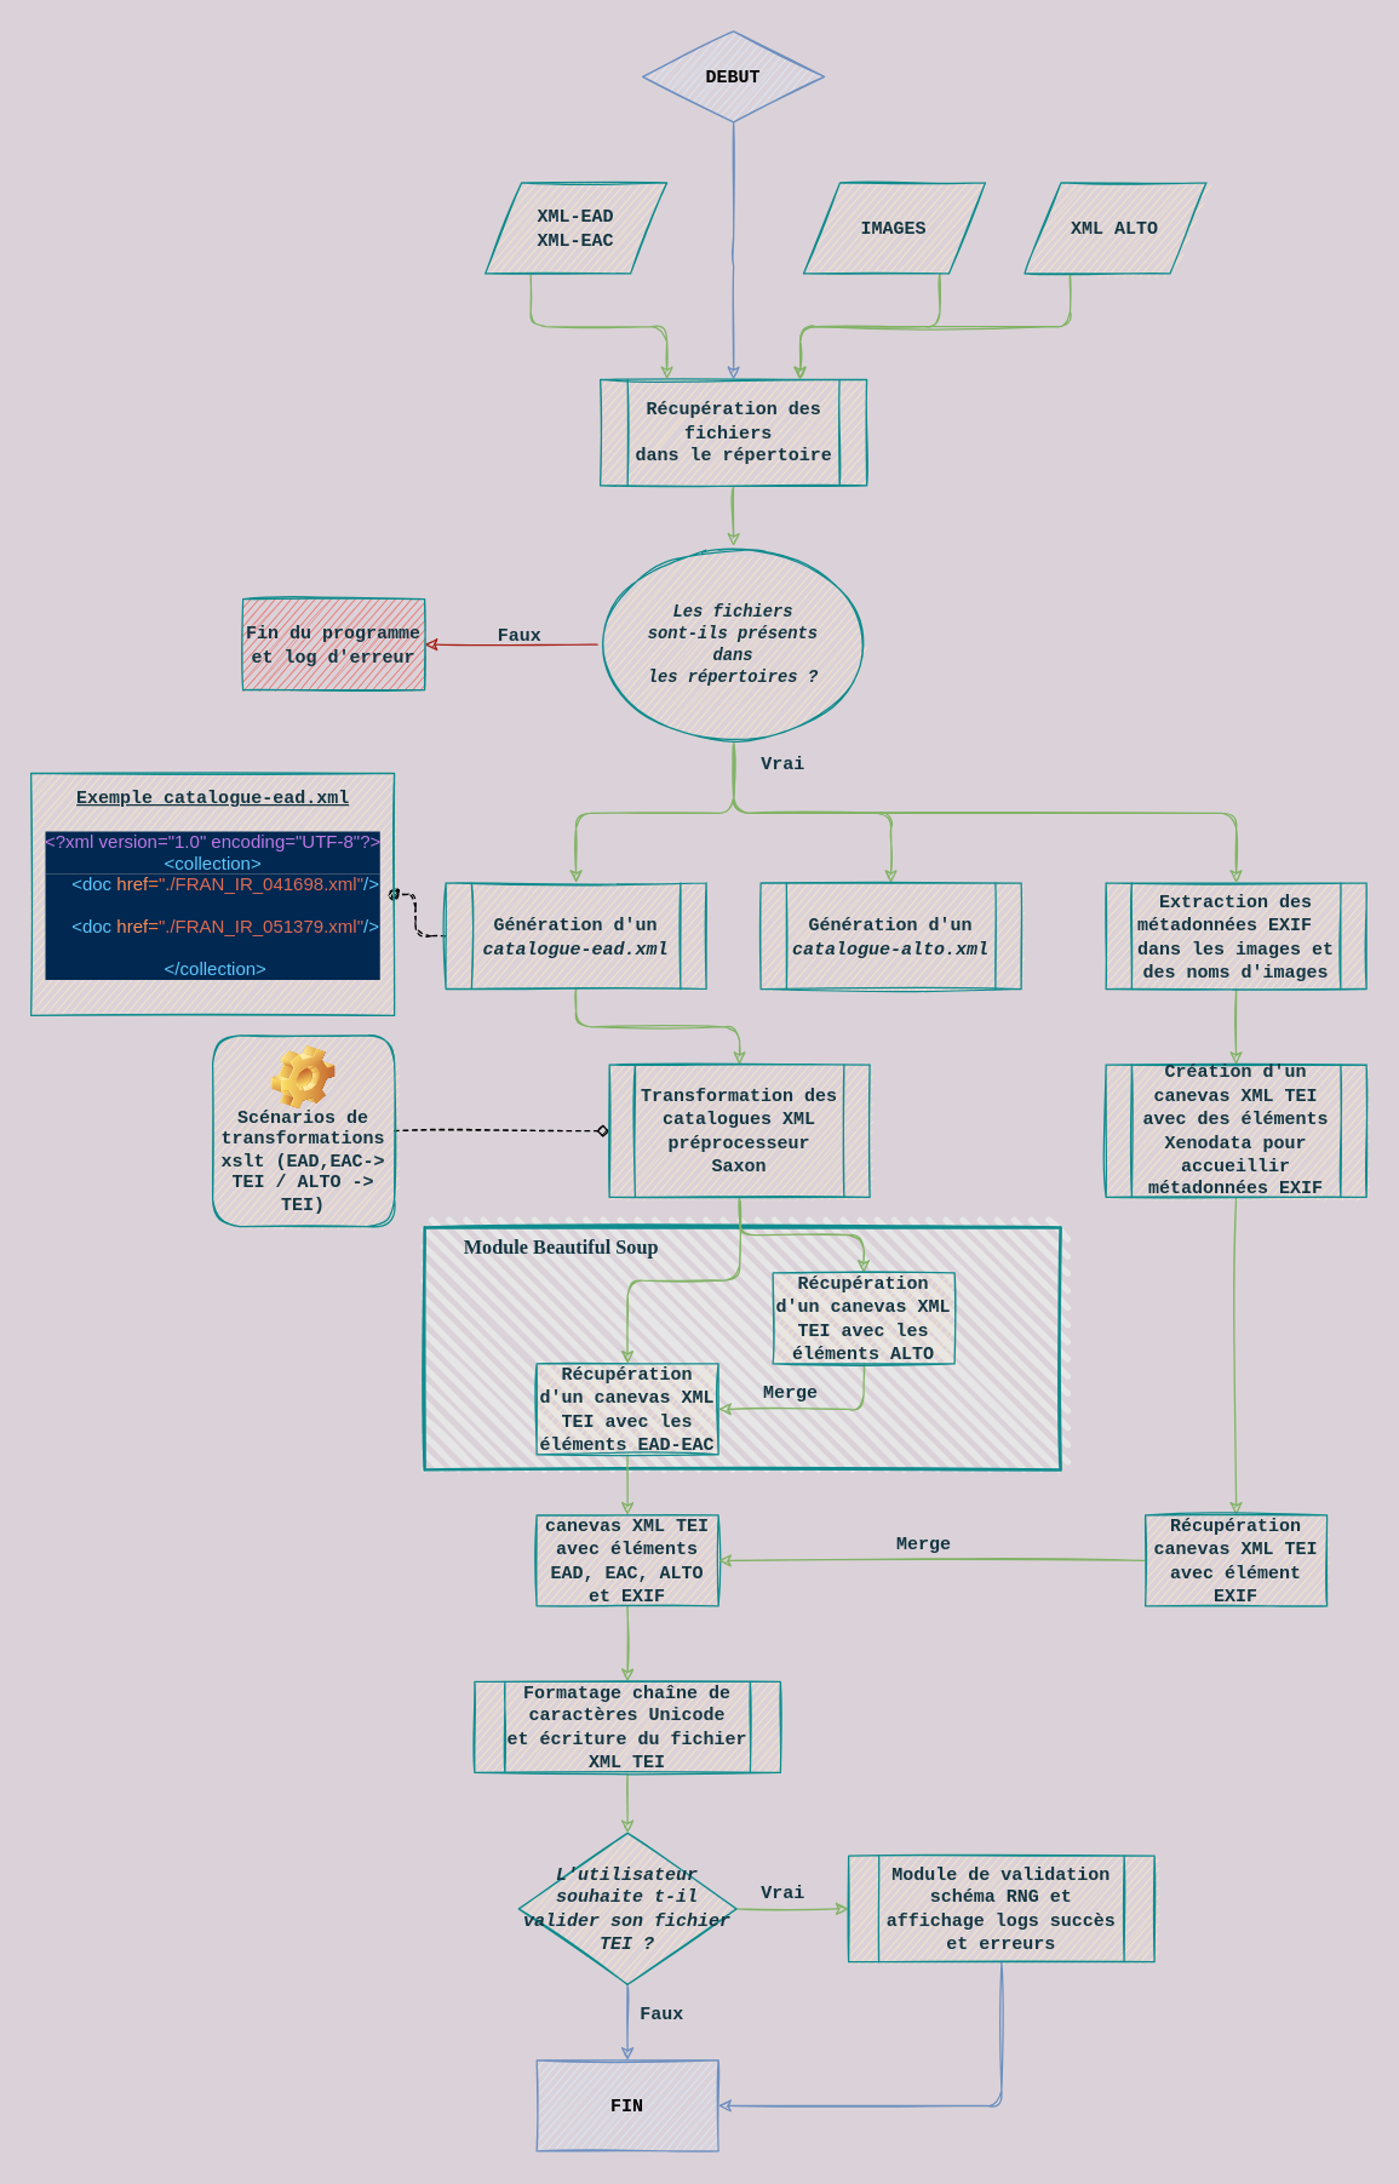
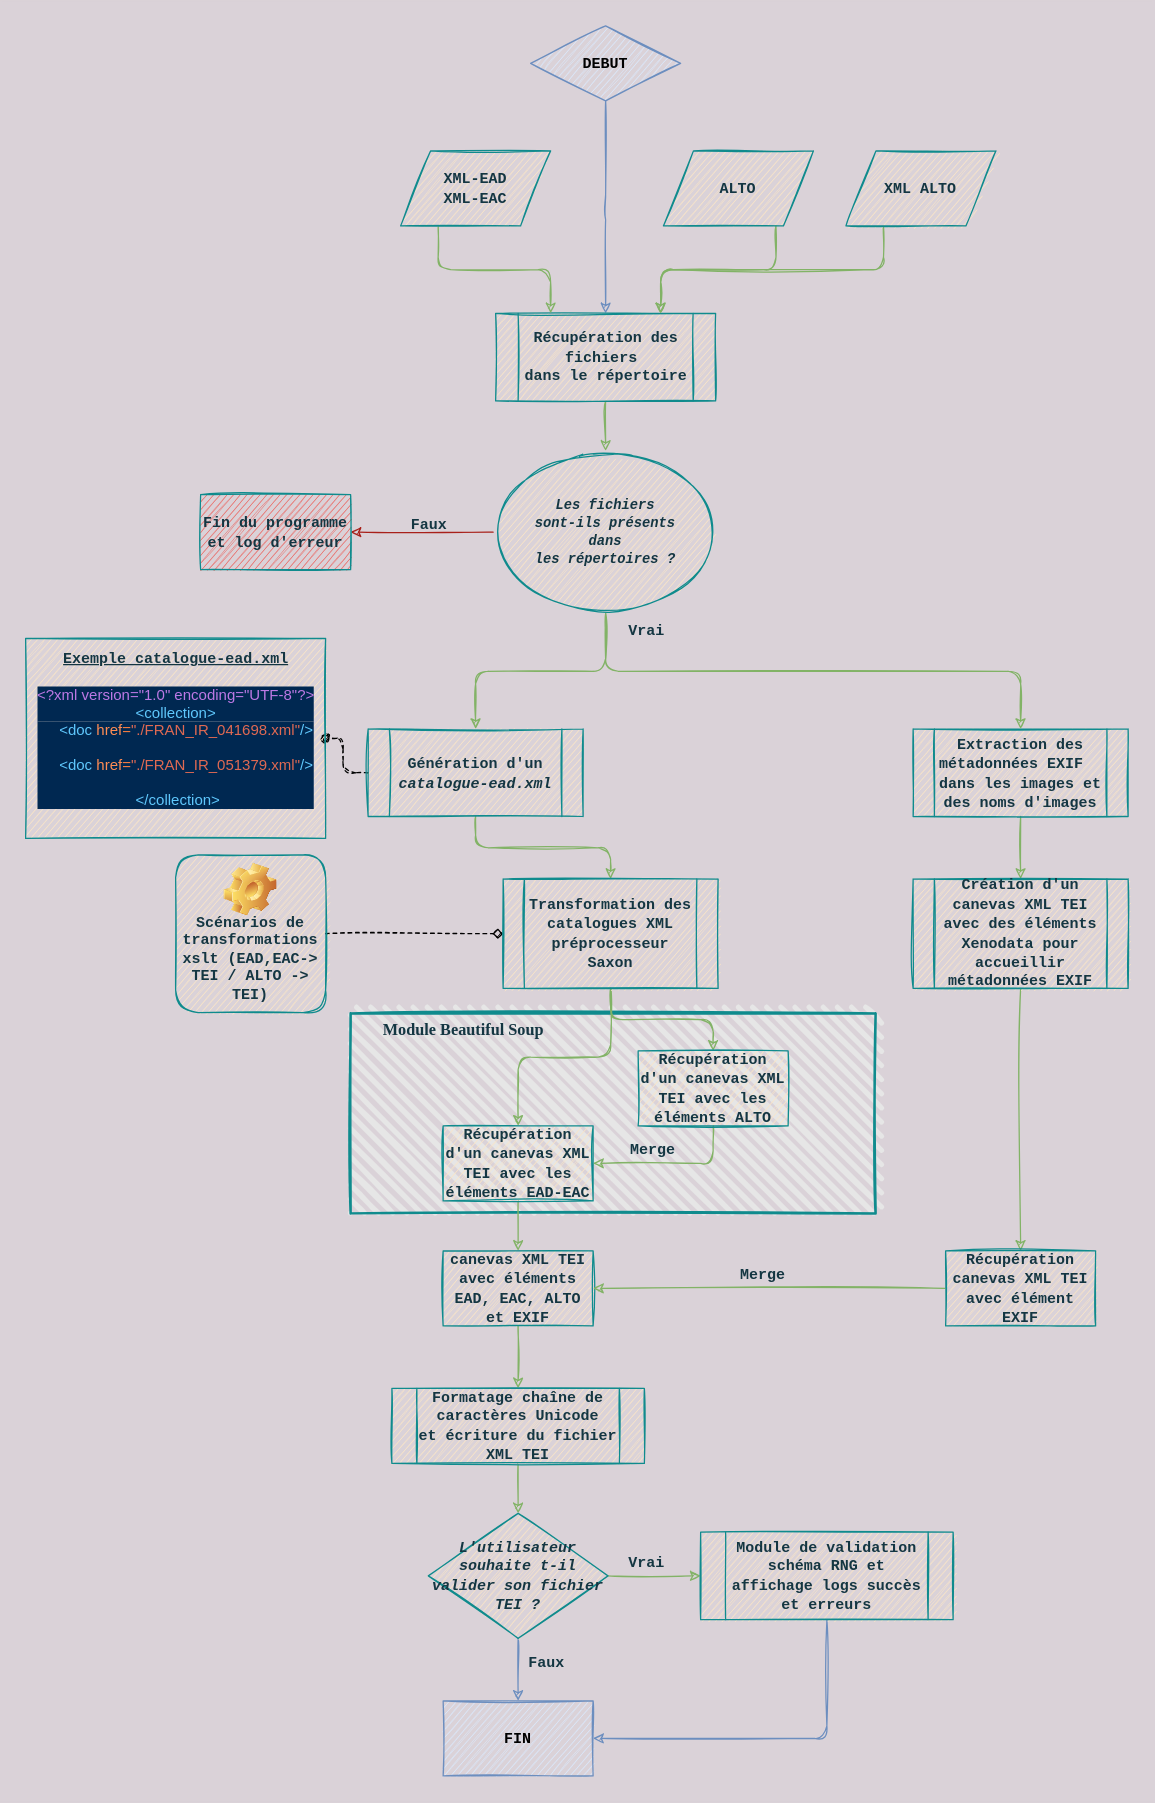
- <mxCell id="17" value="&lt;b&gt;&lt;font face=&quot;Courier New&quot;&gt;IMAGES&lt;/font&gt;&lt;/b&gt;" style="shape=parallelogram;perimeter=parallelogramPerimeter;whiteSpace=wrap;html=1;fillColor=#FAE5C7;strokeColor=#0F8B8D;fontColor=#143642;sketch=1;" parent="1" vertex="1"><mxGeometry x="530.25" y="120" width="120" height="60" as="geometry" /></mxCell>
+ <mxCell id="17" value="&lt;b&gt;&lt;font face=&quot;Courier New&quot;&gt;ALTO&lt;/font&gt;&lt;/b&gt;" style="shape=parallelogram;perimeter=parallelogramPerimeter;whiteSpace=wrap;html=1;fillColor=#FAE5C7;strokeColor=#0F8B8D;fontColor=#143642;sketch=1;" parent="1" vertex="1"><mxGeometry x="530.25" y="120" width="120" height="60" as="geometry" /></mxCell>
- <mxCell id="11" style="orthogonalLoop=1;jettySize=auto;html=1;exitX=0.5;exitY=1;exitDx=0;exitDy=0;edgeStyle=orthogonalEdgeStyle;labelBackgroundColor=#DAD2D8;strokeColor=#82b366;fontColor=#143642;sketch=1;fillColor=#d5e8d4;" edge="1" parent="1" source="13" target="32"><mxGeometry relative="1" as="geometry" /></mxCell>
- <mxCell id="32" value="&lt;b&gt;&lt;font face=&quot;Courier New&quot;&gt;Génération d'un&lt;br&gt;&lt;i&gt;catalogue-alto.xml&lt;/i&gt;&lt;/font&gt;&lt;/b&gt;" style="shape=process;whiteSpace=wrap;html=1;backgroundOutline=1;fillColor=#FAE5C7;strokeColor=#0F8B8D;fontColor=#143642;sketch=1;" vertex="1" parent="1"><mxGeometry x="502" y="582.5" width="172" height="70" as="geometry" /></mxCell>
